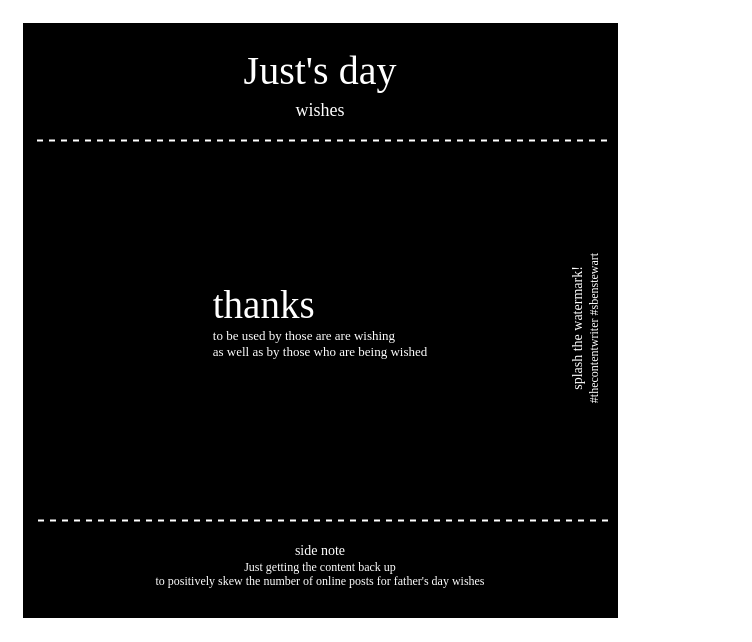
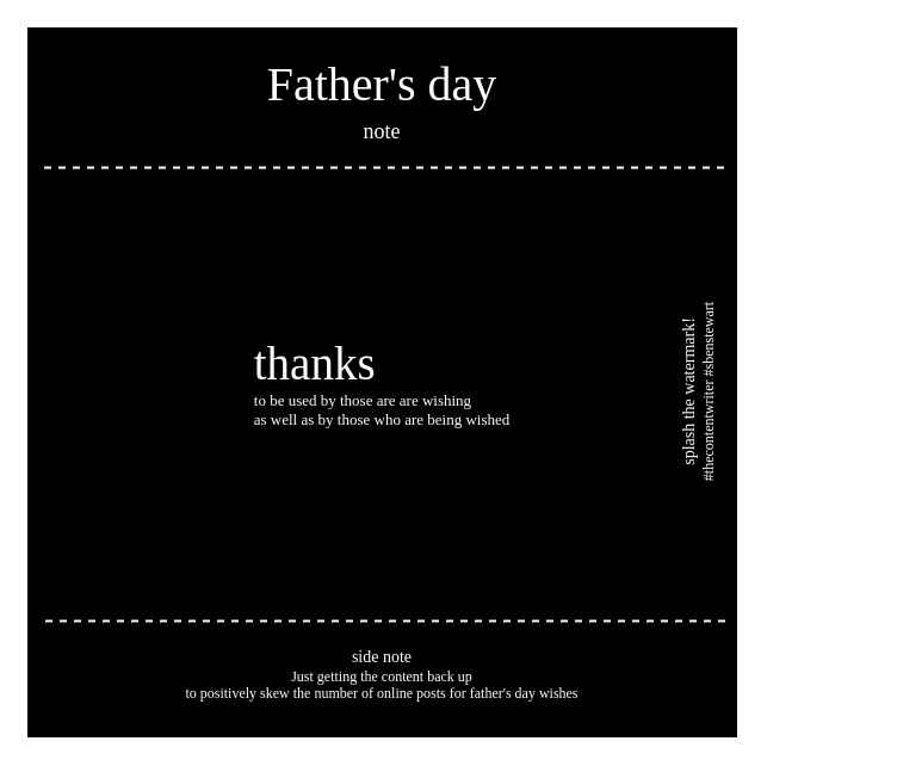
- <mxCell id="3" value="&lt;font face=&quot;xkcd&quot;&gt;&lt;span style=&quot;font-size: 40px&quot;&gt;Just's day&lt;/span&gt;&lt;br&gt;&lt;/font&gt;" style="text;html=1;strokeColor=none;fillColor=none;align=center;verticalAlign=middle;whiteSpace=wrap;rounded=0;fontColor=#FFFFFF;" parent="1" vertex="1"><mxGeometry x="25" y="60" width="590" height="20" as="geometry" /></mxCell>
+ <mxCell id="3" value="&lt;font face=&quot;xkcd&quot;&gt;&lt;span style=&quot;font-size: 40px&quot;&gt;Father's day&lt;/span&gt;&lt;br&gt;&lt;/font&gt;" style="text;html=1;strokeColor=none;fillColor=none;align=center;verticalAlign=middle;whiteSpace=wrap;rounded=0;fontColor=#FFFFFF;" parent="1" vertex="1"><mxGeometry x="25" y="60" width="590" height="20" as="geometry" /></mxCell>
- <mxCell id="4" value="&lt;font face=&quot;xkcd&quot;&gt;&lt;span style=&quot;font-size: 18px&quot;&gt;wishes&lt;/span&gt;&lt;br&gt;&lt;/font&gt;" style="text;html=1;strokeColor=none;fillColor=none;align=center;verticalAlign=middle;whiteSpace=wrap;rounded=0;fontColor=#FFFFFF;" parent="1" vertex="1"><mxGeometry x="20" y="100" width="600" height="20" as="geometry" /></mxCell>
+ <mxCell id="4" value="&lt;font face=&quot;xkcd&quot;&gt;&lt;span style=&quot;font-size: 18px&quot;&gt;note&lt;/span&gt;&lt;br&gt;&lt;/font&gt;" style="text;html=1;strokeColor=none;fillColor=none;align=center;verticalAlign=middle;whiteSpace=wrap;rounded=0;fontColor=#FFFFFF;" parent="1" vertex="1"><mxGeometry x="20" y="100" width="600" height="20" as="geometry" /></mxCell>
